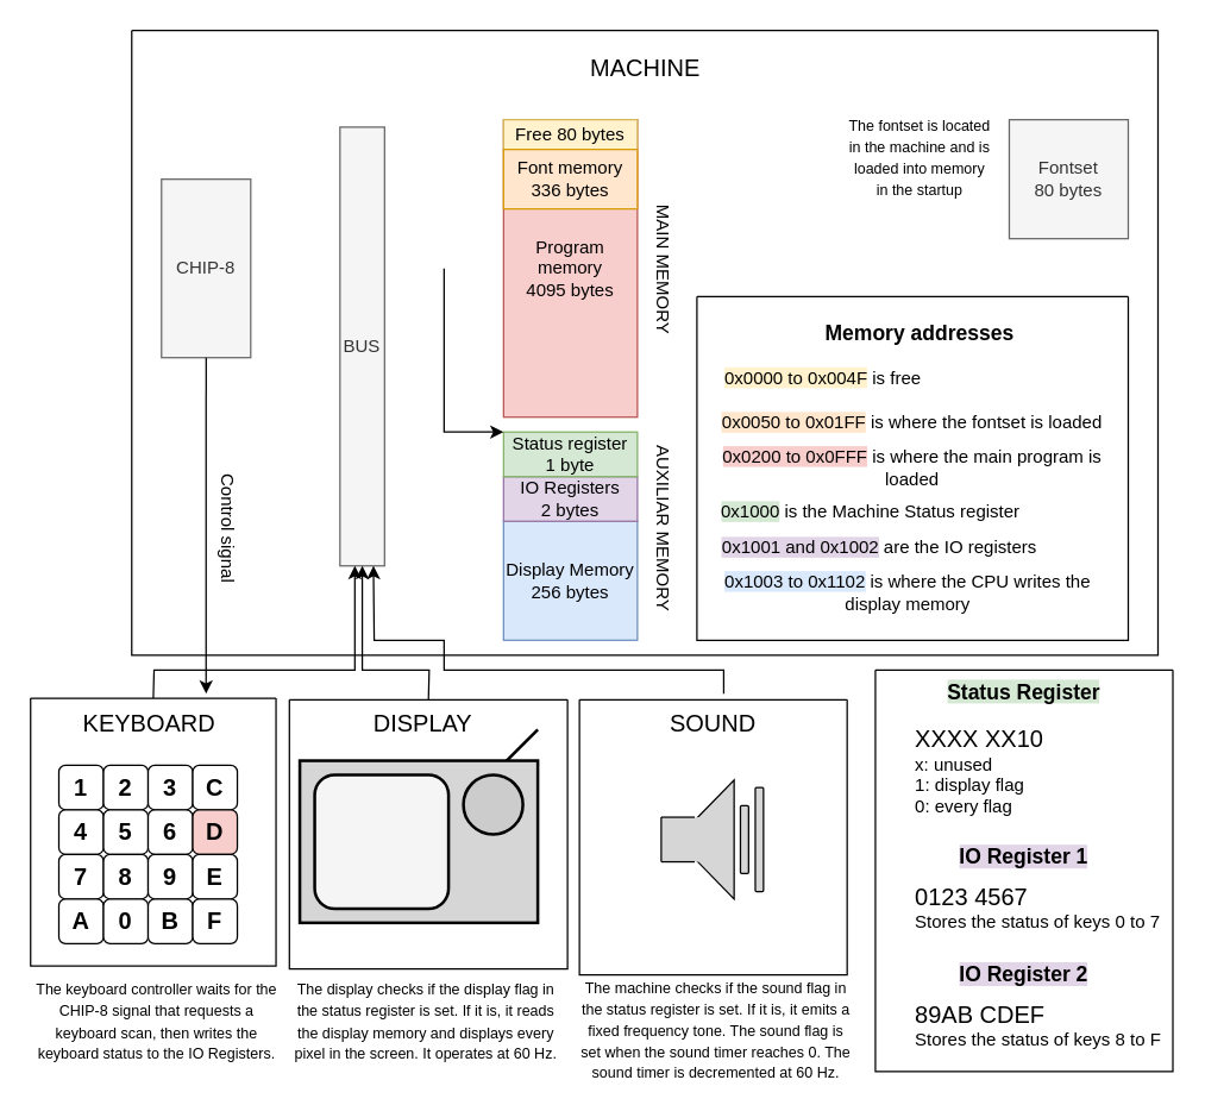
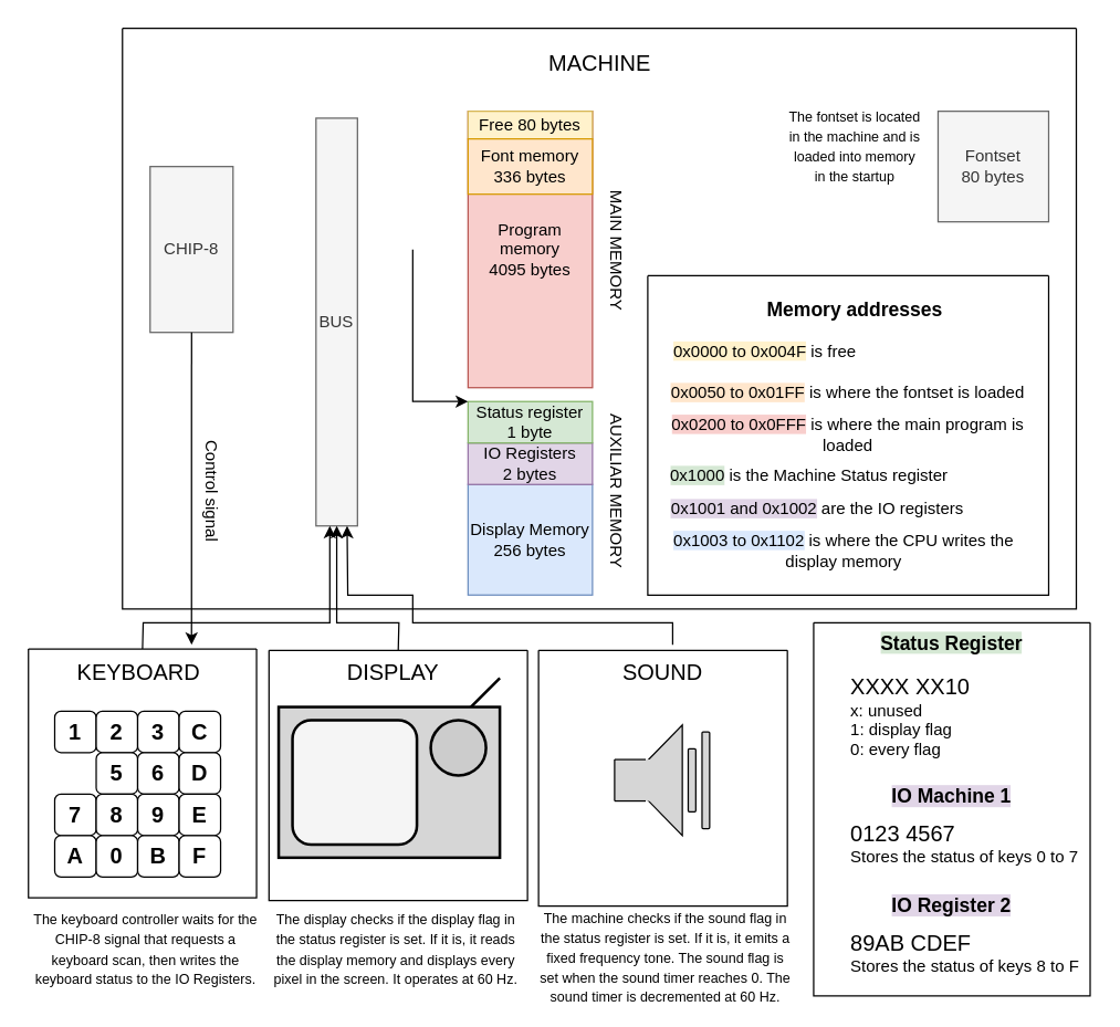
- <mxCell id="30" value="4" style="rounded=1;whiteSpace=wrap;html=1;fontStyle=1;fontSize=16;" parent="1" vertex="1"><mxGeometry x="39" y="544" width="30" height="30" as="geometry" /></mxCell>
- <mxCell id="33" value="D" style="rounded=1;whiteSpace=wrap;html=1;fontStyle=1;fontSize=16;fillColor=#f8cecc;" parent="1" vertex="1"><mxGeometry x="129" y="544" width="30" height="30" as="geometry" /></mxCell>
+ <mxCell id="33" value="D" style="rounded=1;whiteSpace=wrap;html=1;fontStyle=1;fontSize=16;" parent="1" vertex="1"><mxGeometry x="129" y="544" width="30" height="30" as="geometry" /></mxCell>
- <mxCell id="67" value="&lt;span style=&quot;background-color: rgb(225, 213, 231); font-size: 14px;&quot;&gt;&lt;b&gt;IO Register 1&lt;br&gt;&lt;/b&gt;&lt;/span&gt;" style="text;html=1;align=center;verticalAlign=middle;whiteSpace=wrap;rounded=0;labelBackgroundColor=default;" parent="63" vertex="1"><mxGeometry y="111" width="200" height="30" as="geometry" /></mxCell>
+ <mxCell id="67" value="&lt;span style=&quot;background-color: rgb(225, 213, 231); font-size: 14px;&quot;&gt;&lt;b&gt;IO Machine 1&lt;br&gt;&lt;/b&gt;&lt;/span&gt;" style="text;html=1;align=center;verticalAlign=middle;whiteSpace=wrap;rounded=0;labelBackgroundColor=default;" parent="63" vertex="1"><mxGeometry y="111" width="200" height="30" as="geometry" /></mxCell>
